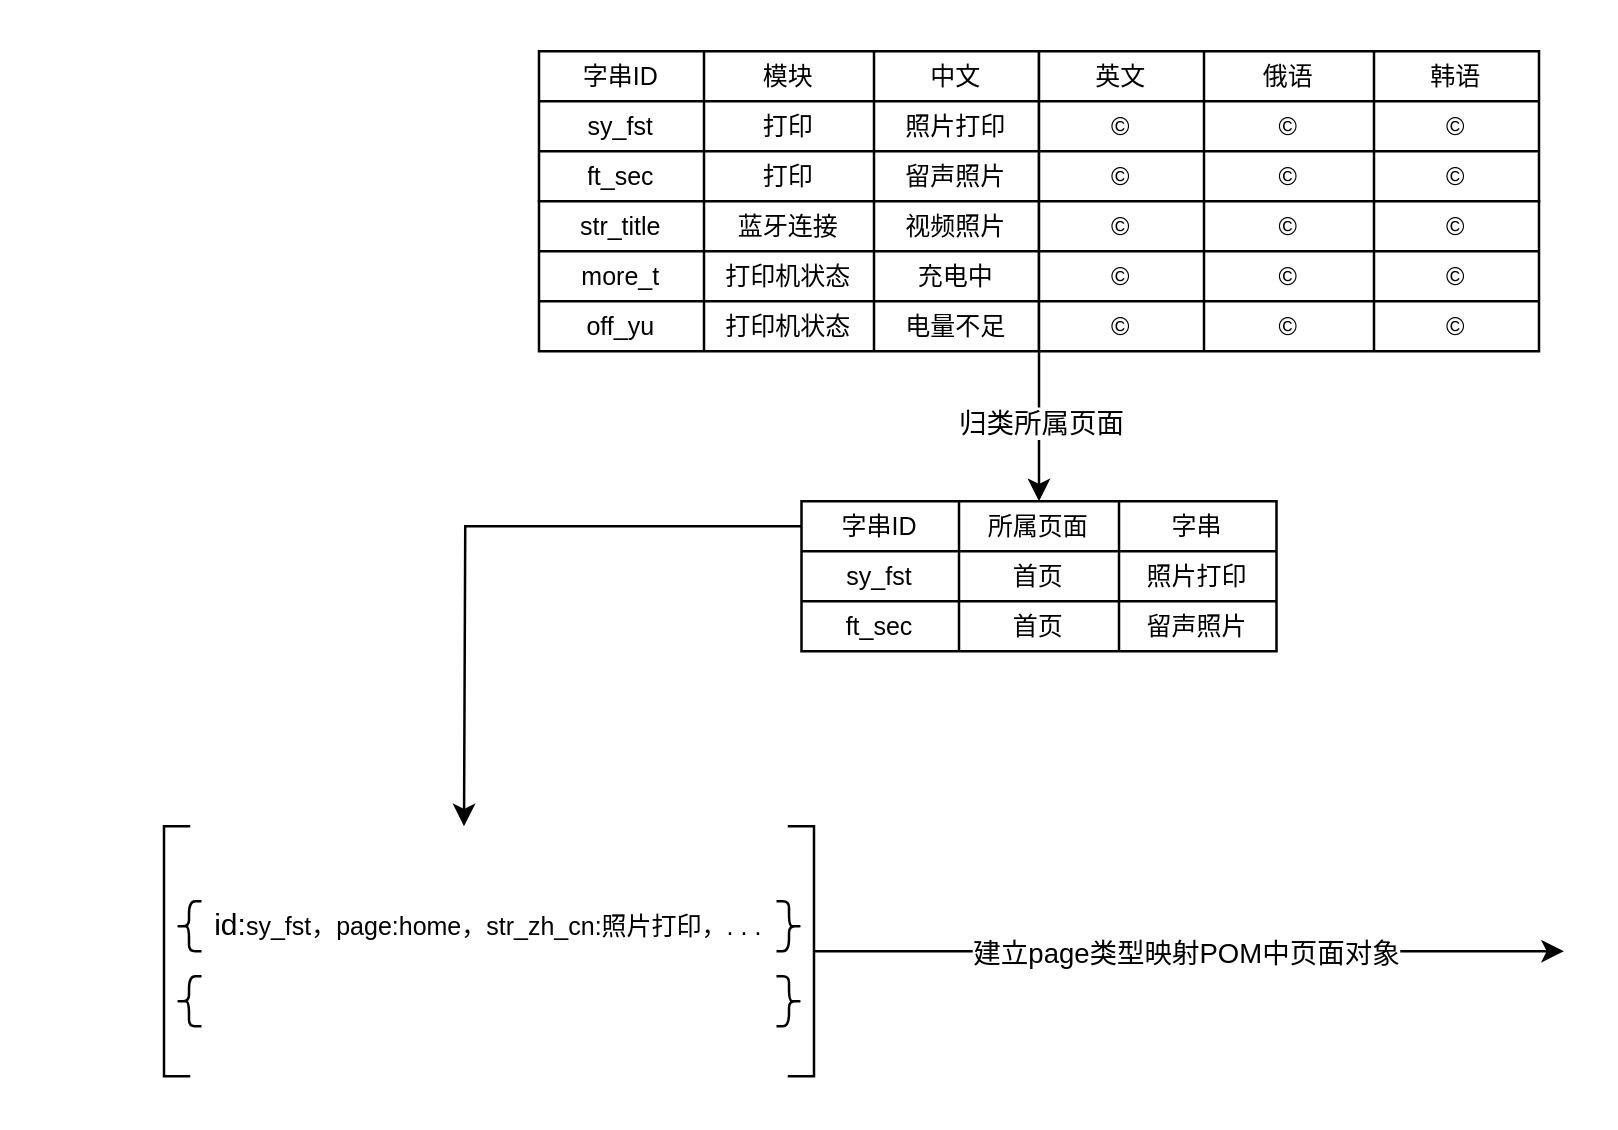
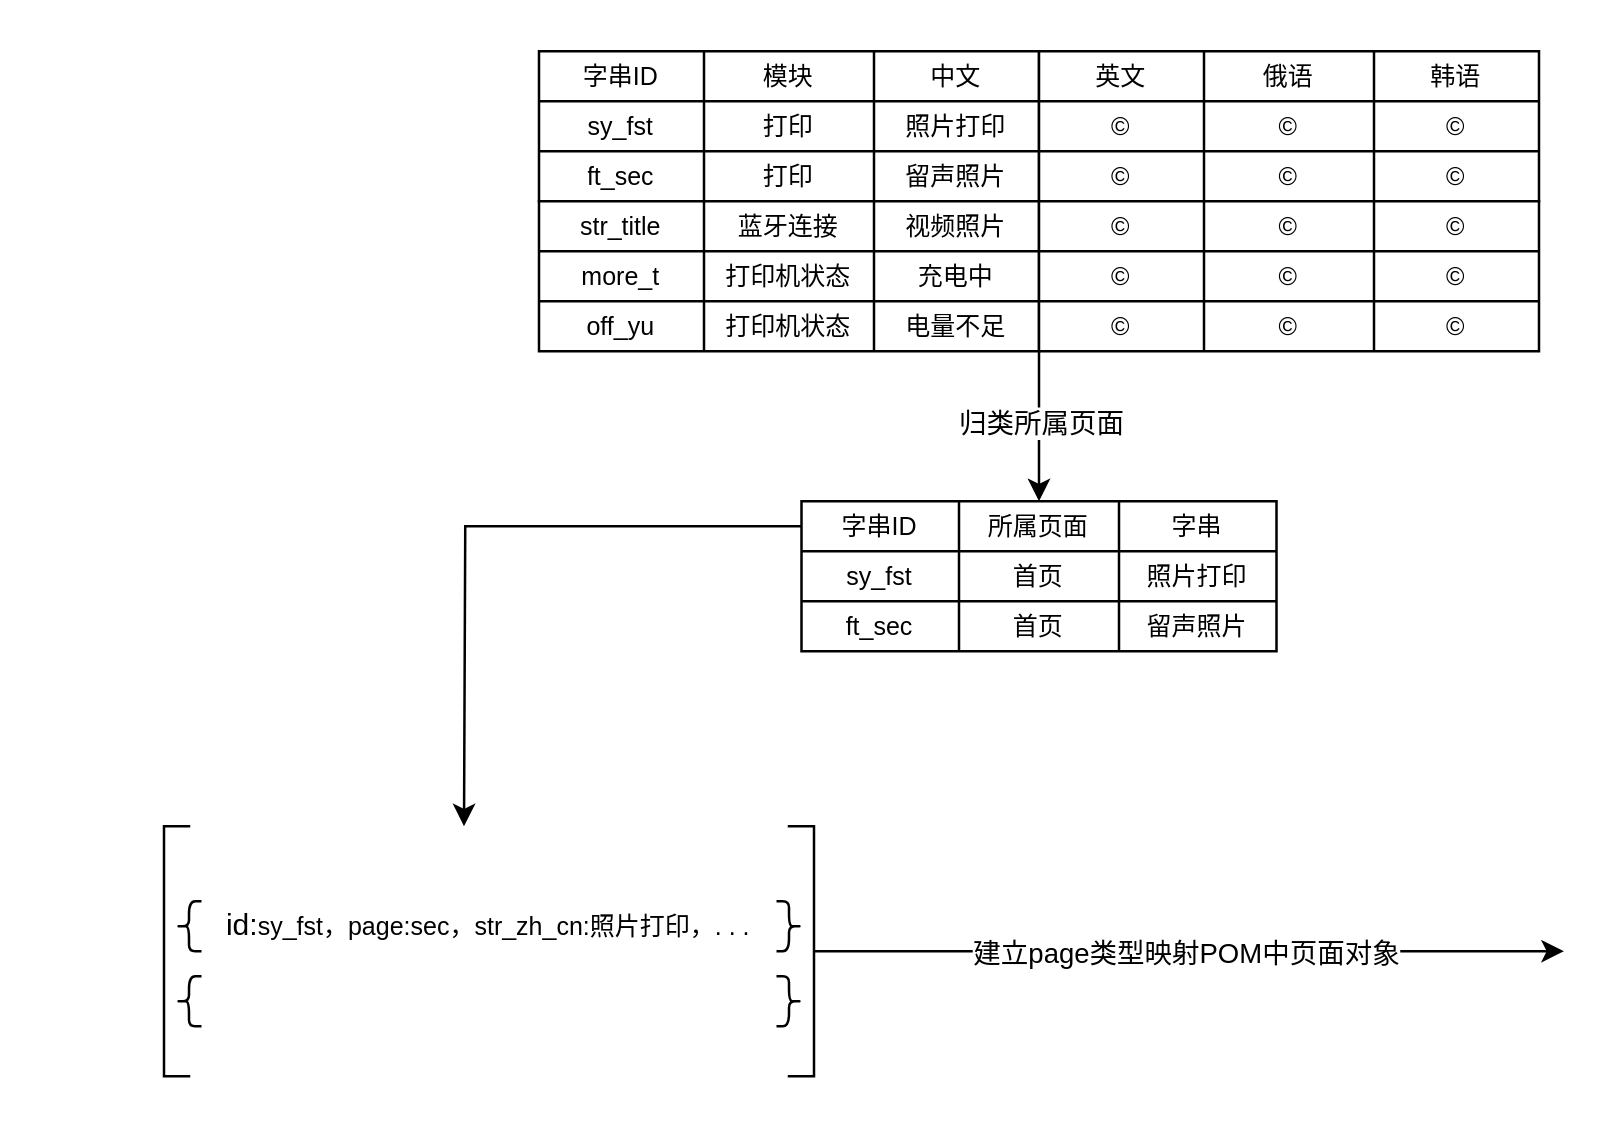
- <mxCell id="81" value="id:&lt;span style=&quot;font-size: 10px;&quot;&gt;sy_fst，page:home，str_zh_cn:照片打印，. . .&lt;/span&gt;" style="text;html=1;align=center;verticalAlign=middle;whiteSpace=wrap;rounded=0;" vertex="1" parent="78"><mxGeometry x="10" width="230" height="20" as="geometry" /></mxCell>
+ <mxCell id="81" value="id:&lt;span style=&quot;font-size: 10px;&quot;&gt;sy_fst，page:sec，str_zh_cn:照片打印，. . .&lt;/span&gt;" style="text;html=1;align=center;verticalAlign=middle;whiteSpace=wrap;rounded=0;" vertex="1" parent="78"><mxGeometry x="10" width="230" height="20" as="geometry" /></mxCell>
